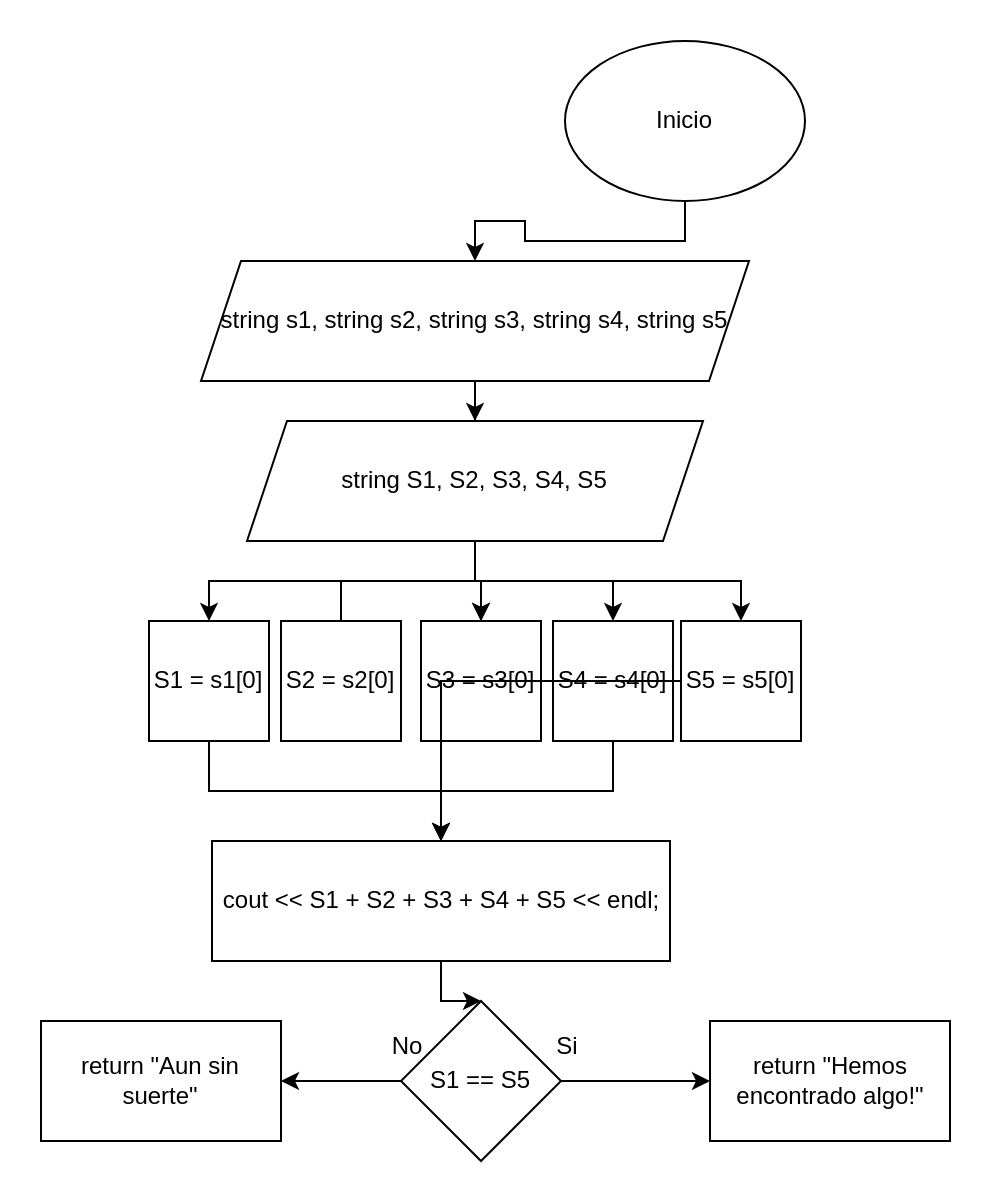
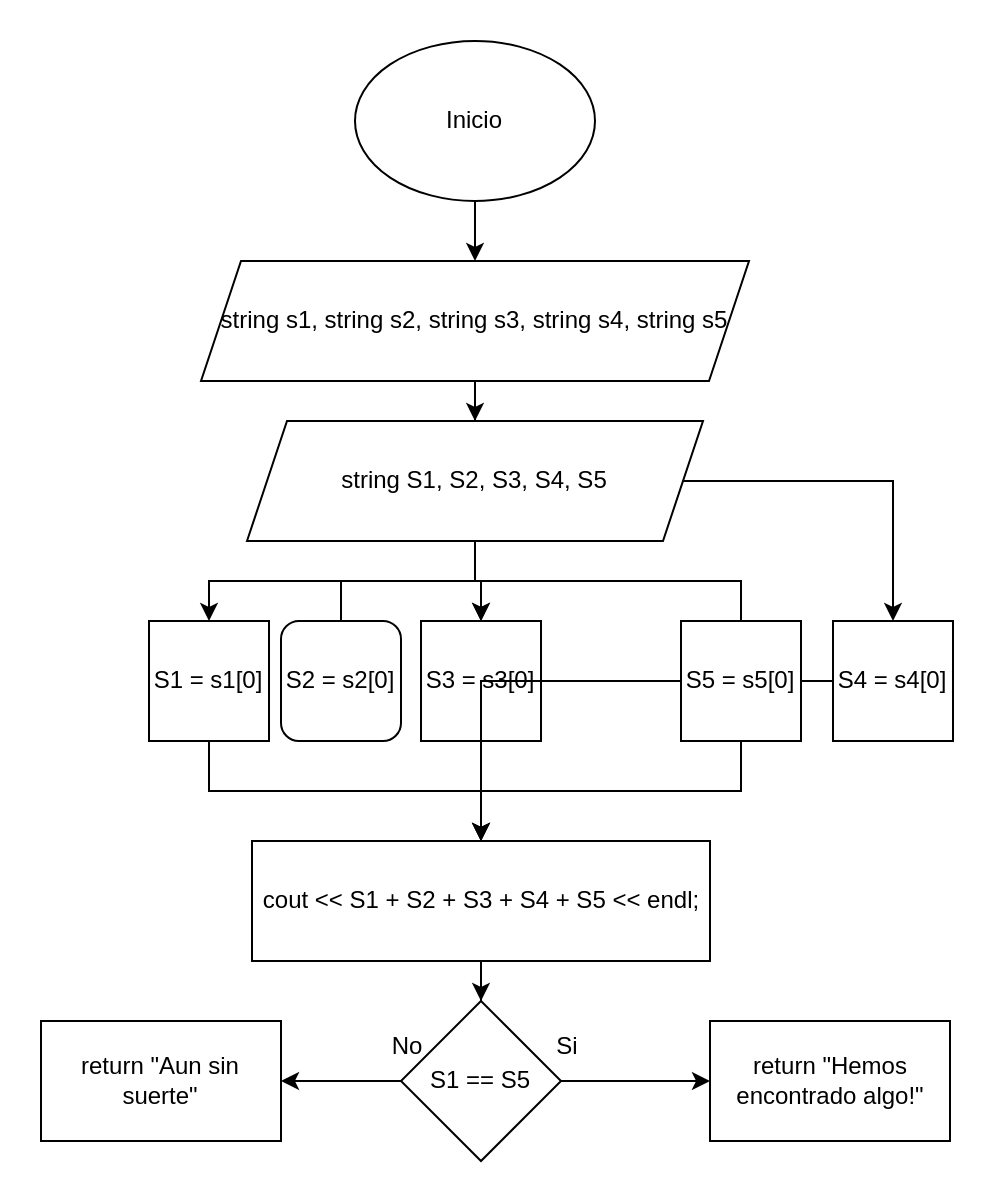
- <mxCell id="3" value="Inicio" style="ellipse;whiteSpace=wrap;html=1;" vertex="1" parent="1"><mxGeometry x="282" y="20" width="120" height="80" as="geometry" /></mxCell>
+ <mxCell id="3" value="Inicio" style="ellipse;whiteSpace=wrap;html=1;" vertex="1" parent="1"><mxGeometry x="177" y="20" width="120" height="80" as="geometry" /></mxCell>
- <mxCell id="11" value="" style="edgeStyle=orthogonalEdgeStyle;rounded=0;orthogonalLoop=1;jettySize=auto;html=1;" edge="1" parent="1" source="12" target="20"><mxGeometry relative="1" as="geometry" /></mxCell>
+ <mxCell id="11" value="" style="edgeStyle=orthogonalEdgeStyle;rounded=0;orthogonalLoop=1;jettySize=auto;html=1;endArrow=none;" edge="1" parent="1" source="12" target="20"><mxGeometry relative="1" as="geometry" /></mxCell>
- <mxCell id="15" value="S2 = s2[0]" style="whiteSpace=wrap;html=1;" vertex="1" parent="1"><mxGeometry x="140" y="310" width="60" height="60" as="geometry" /></mxCell>
+ <mxCell id="15" value="S2 = s2[0]" style="whiteSpace=wrap;html=1;rounded=1;" vertex="1" parent="1"><mxGeometry x="140" y="310" width="60" height="60" as="geometry" /></mxCell>
- <mxCell id="18" value="S4 = s4[0]" style="whiteSpace=wrap;html=1;" vertex="1" parent="1"><mxGeometry x="276" y="310" width="60" height="60" as="geometry" /></mxCell>
+ <mxCell id="18" value="S4 = s4[0]" style="whiteSpace=wrap;html=1;" vertex="1" parent="1"><mxGeometry x="416" y="310" width="60" height="60" as="geometry" /></mxCell>
- <mxCell id="22" value="cout &amp;lt;&amp;lt; S1 + S2 + S3 + S4 + S5 &amp;lt;&amp;lt; endl;" style="whiteSpace=wrap;html=1;" vertex="1" parent="1"><mxGeometry x="105.5" y="420" width="229" height="60" as="geometry" /></mxCell>
+ <mxCell id="22" value="cout &amp;lt;&amp;lt; S1 + S2 + S3 + S4 + S5 &amp;lt;&amp;lt; endl;" style="whiteSpace=wrap;html=1;" vertex="1" parent="1"><mxGeometry x="125.5" y="420" width="229" height="60" as="geometry" /></mxCell>
